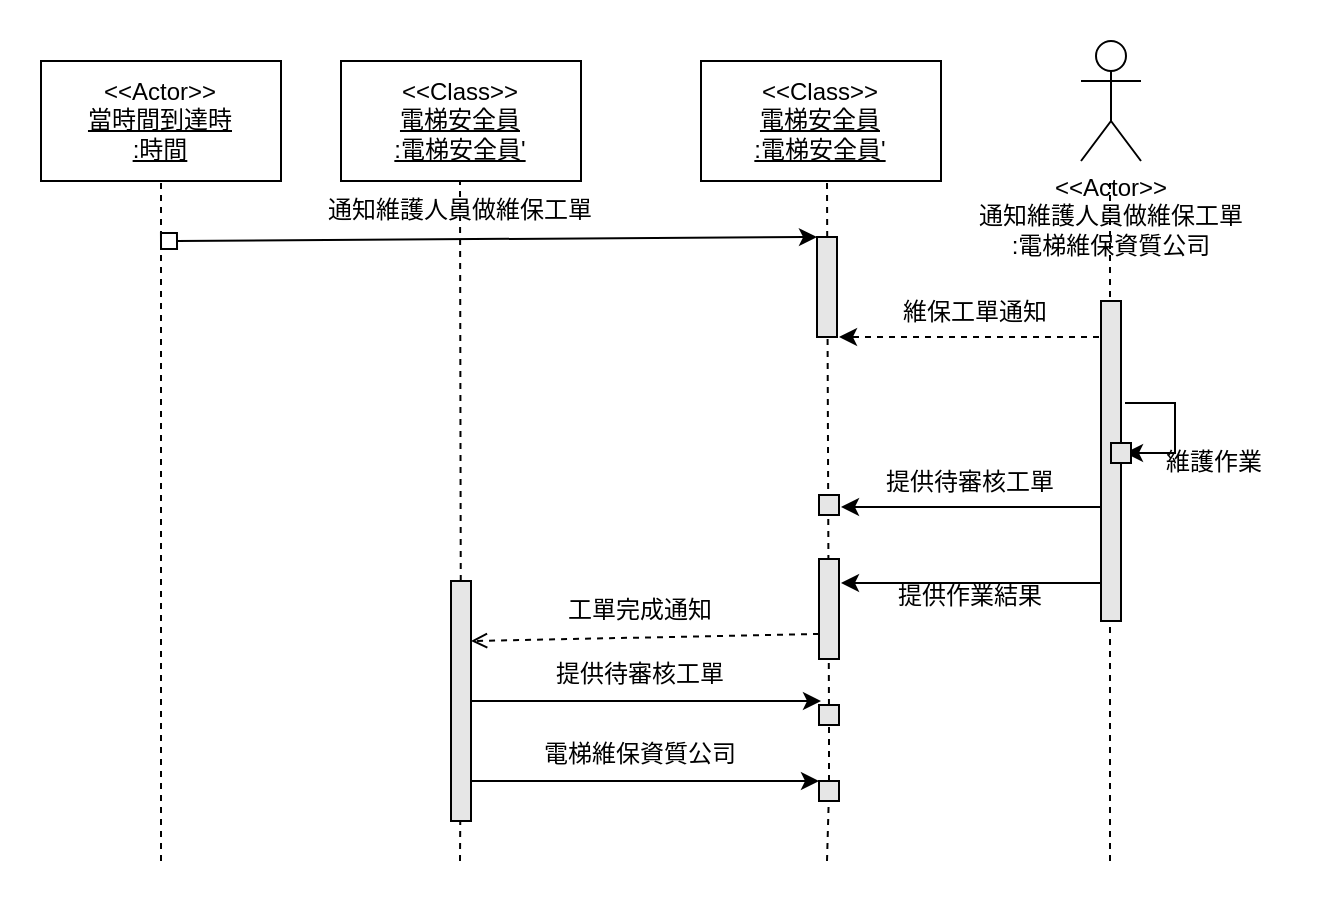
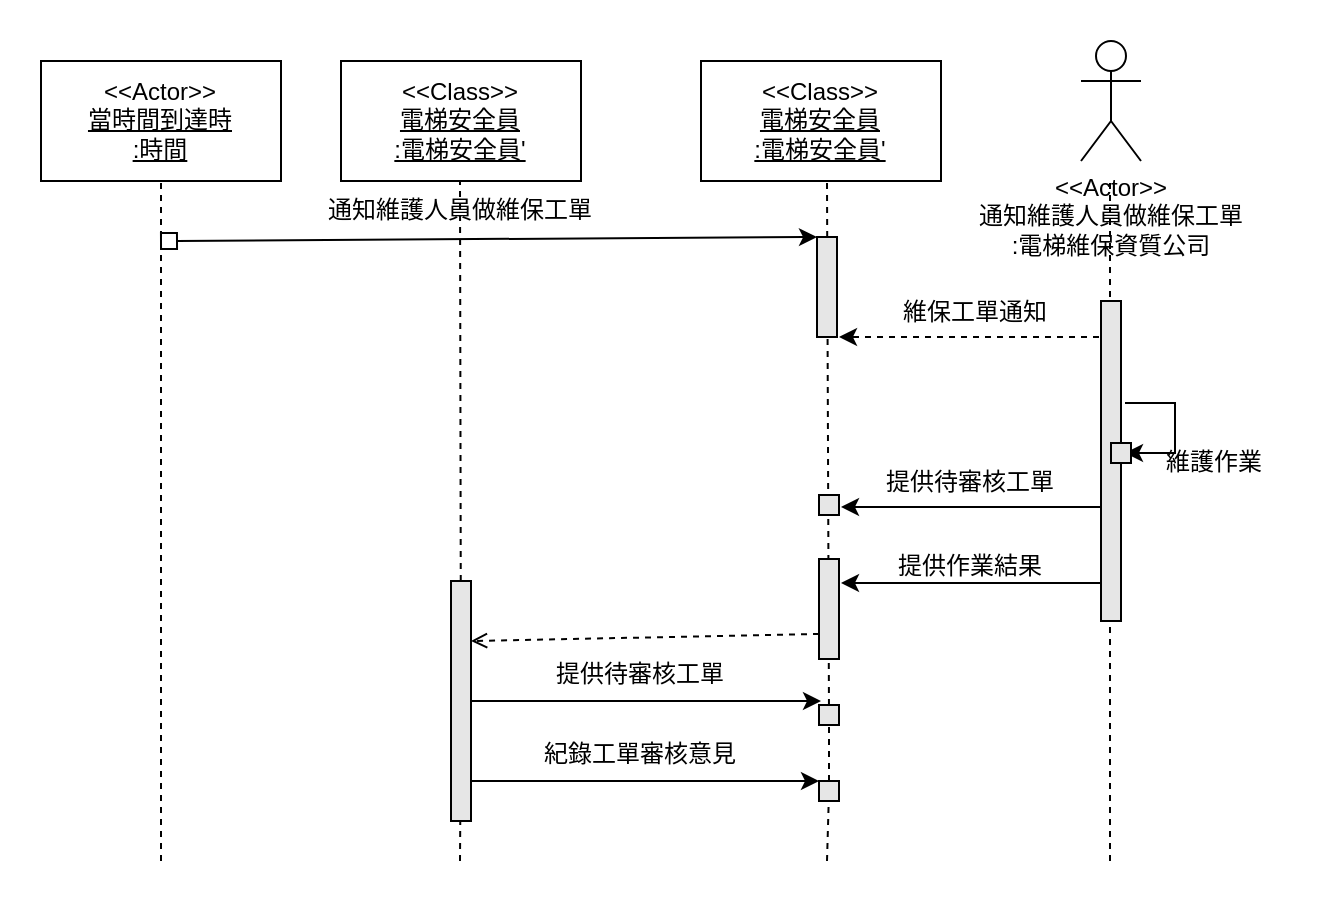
- <mxCell id="32" value="提供作業結果" style="text;html=1;align=center;verticalAlign=middle;whiteSpace=wrap;rounded=0;" vertex="1" parent="1"><mxGeometry x="440" y="283" width="90" height="30" as="geometry" /></mxCell>
+ <mxCell id="32" value="提供作業結果" style="text;html=1;align=center;verticalAlign=middle;whiteSpace=wrap;rounded=0;" vertex="1" parent="1"><mxGeometry x="440" y="268" width="90" height="30" as="geometry" /></mxCell>
- <mxCell id="22" value="工單完成通知" style="text;html=1;align=center;verticalAlign=middle;whiteSpace=wrap;rounded=0;" vertex="1" parent="1"><mxGeometry x="280" y="290" width="80" height="30" as="geometry" /></mxCell>
- <mxCell id="24" value="電梯維保資質公司" style="text;html=1;align=center;verticalAlign=middle;whiteSpace=wrap;rounded=0;" vertex="1" parent="1"><mxGeometry x="265" y="362" width="110" height="30" as="geometry" /></mxCell>
+ <mxCell id="24" value="紀錄工單審核意見" style="text;html=1;align=center;verticalAlign=middle;whiteSpace=wrap;rounded=0;" vertex="1" parent="1"><mxGeometry x="265" y="362" width="110" height="30" as="geometry" /></mxCell>
